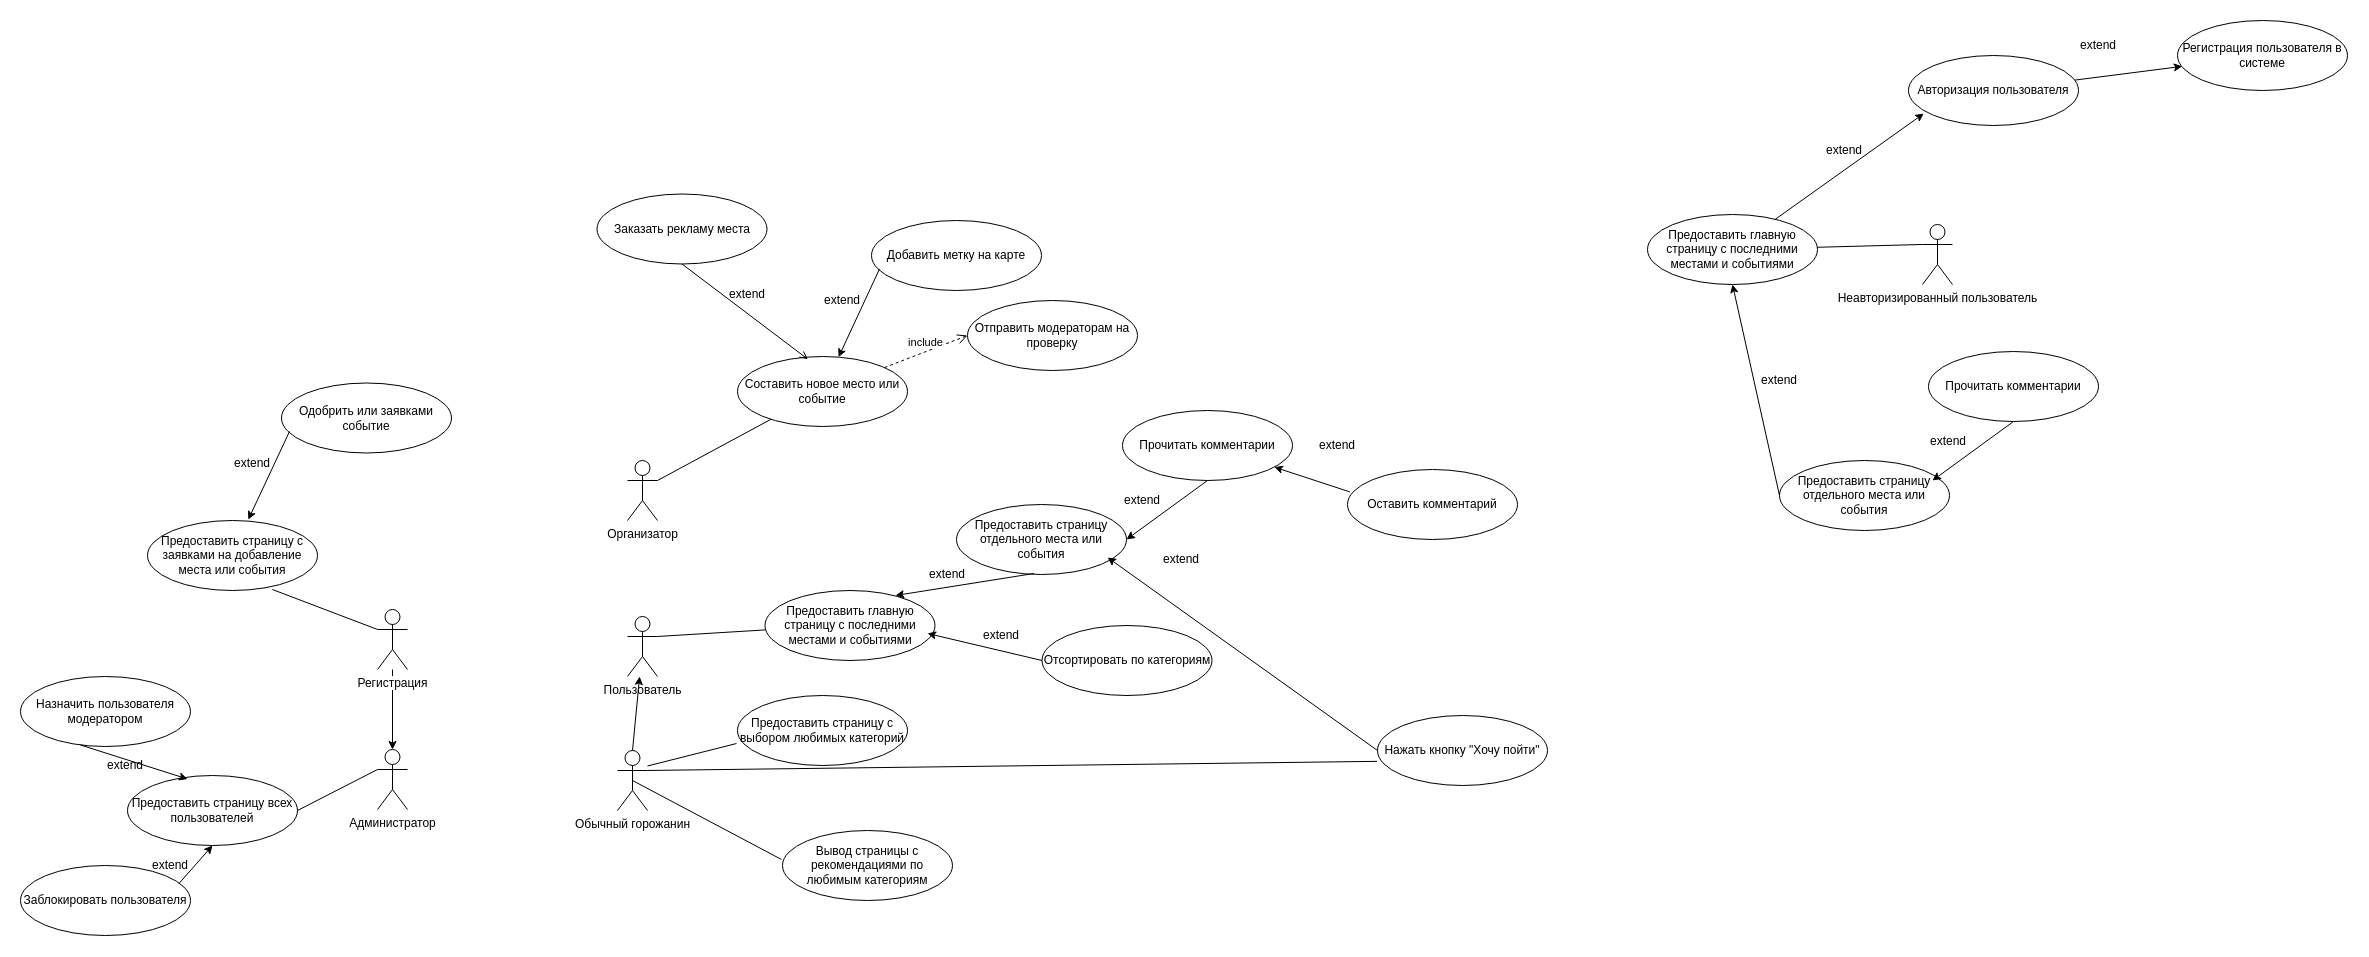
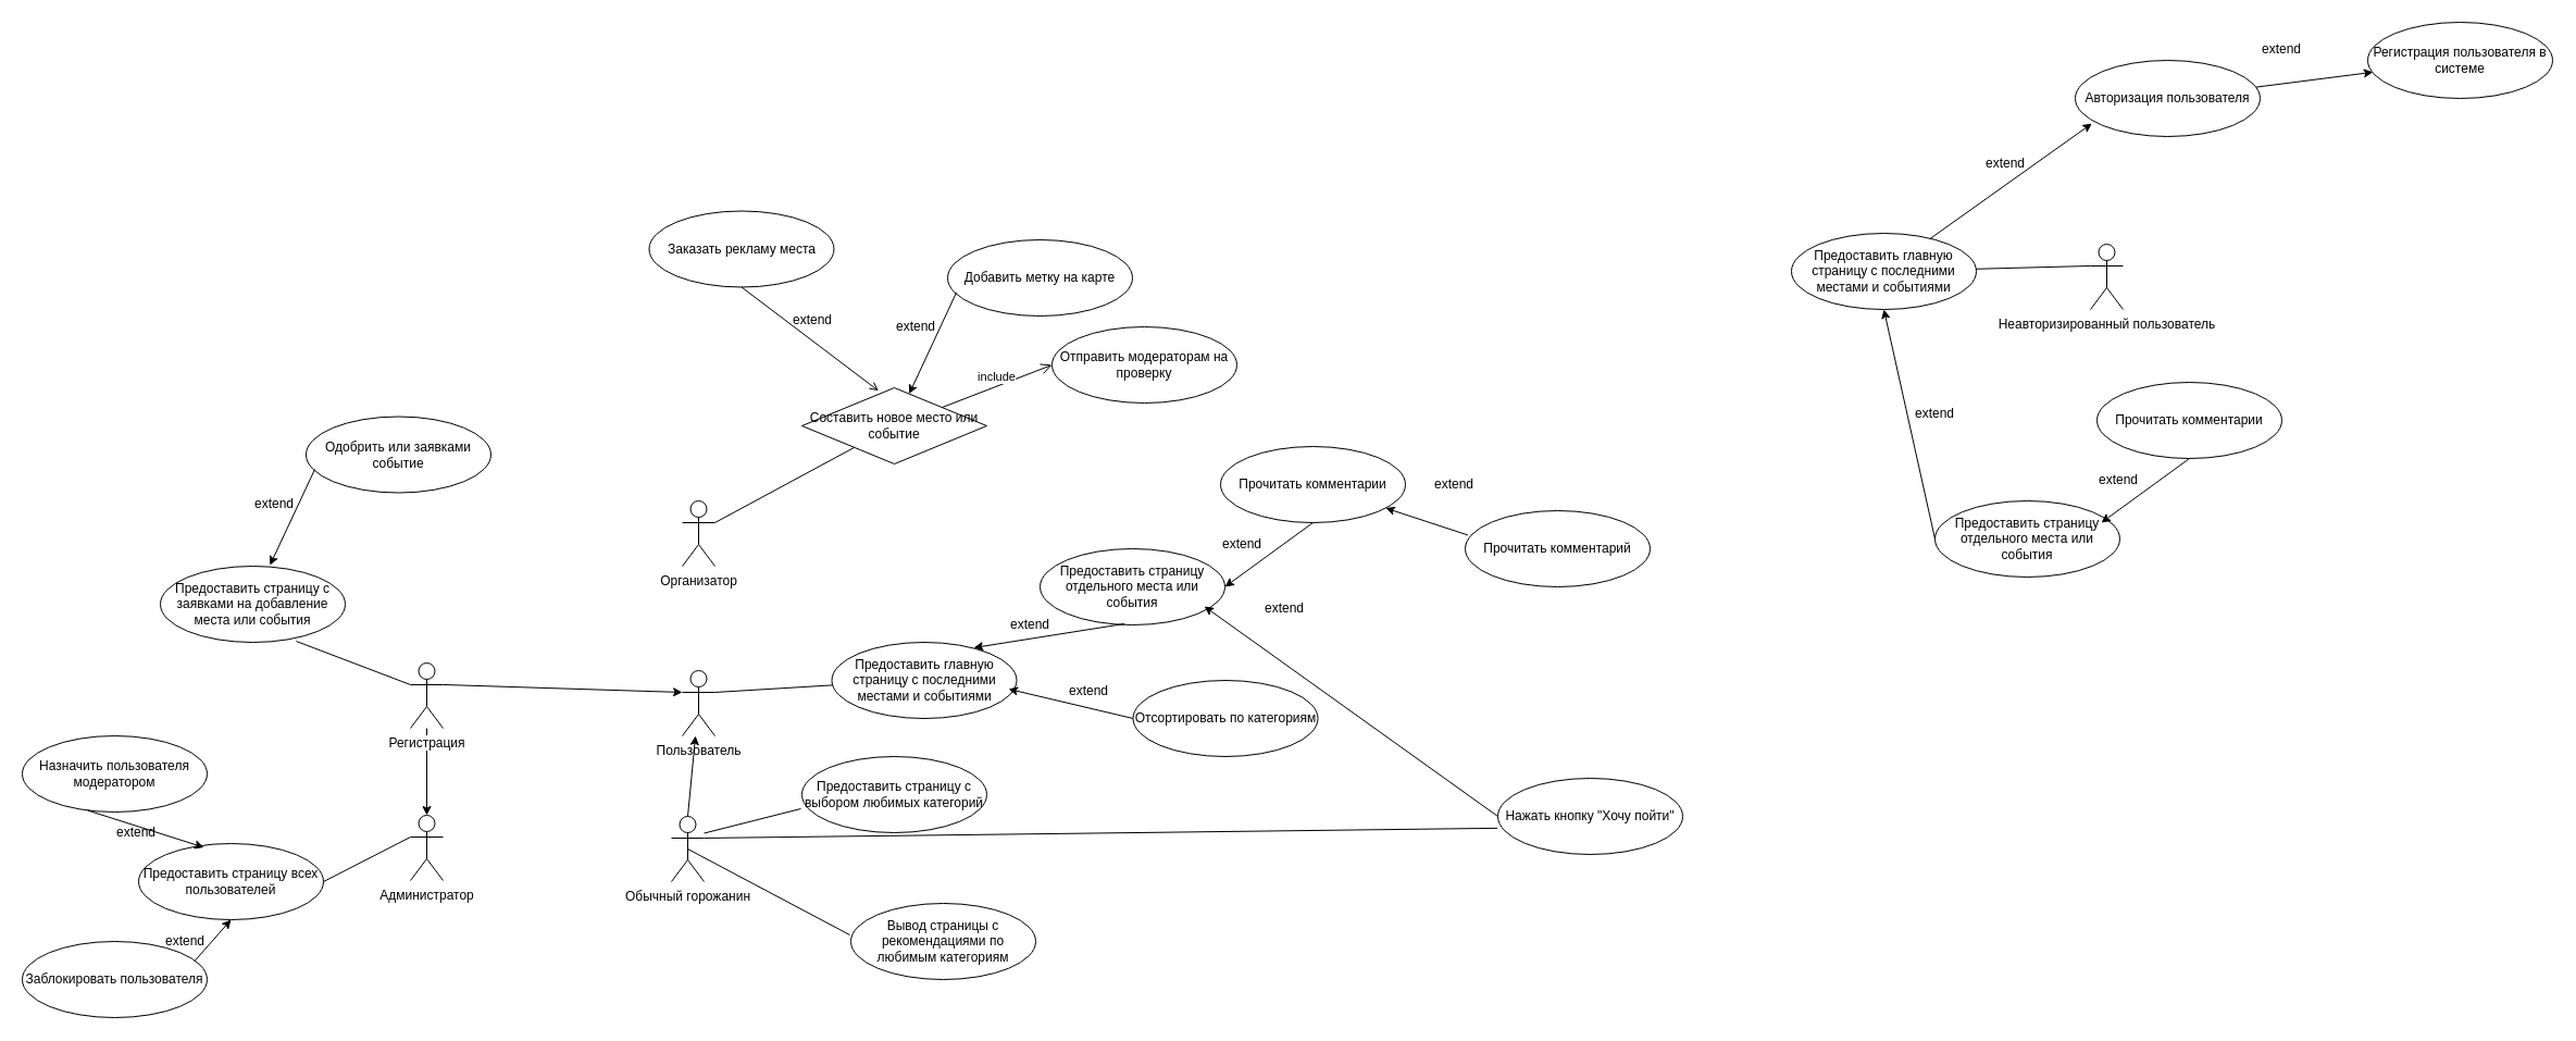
- <mxCell id="37" value="include" style="html=1;verticalAlign=bottom;endArrow=open;dashed=1;endSize=8;entryX=0;entryY=0.5;entryDx=0;entryDy=0;" parent="1" source="35" edge="1" target="38"><mxGeometry relative="1" as="geometry"><mxPoint x="828.5" y="322" as="sourcePoint" /><mxPoint x="935.5" y="342" as="targetPoint" /></mxGeometry></mxCell>
+ <mxCell id="37" value="include" style="html=1;verticalAlign=bottom;endArrow=open;dashed=0;endSize=8;entryX=0;entryY=0.5;entryDx=0;entryDy=0;" parent="1" source="35" edge="1" target="38"><mxGeometry relative="1" as="geometry"><mxPoint x="828.5" y="322" as="sourcePoint" /><mxPoint x="935.5" y="342" as="targetPoint" /></mxGeometry></mxCell>
- <mxCell id="35" value="Составить новое место или событие" style="ellipse;whiteSpace=wrap;html=1;fillColor=none;" parent="1" vertex="1"><mxGeometry x="737" y="356" width="170" height="70" as="geometry" /></mxCell>
+ <mxCell id="35" value="Составить новое место или событие" style="rhombus;whiteSpace=wrap;html=1;fillColor=none;" parent="1" vertex="1"><mxGeometry x="737" y="356" width="170" height="70" as="geometry" /></mxCell>
- <mxCell id="32" value="Оставить комментарий" style="ellipse;whiteSpace=wrap;html=1;fillColor=none;" parent="1" vertex="1"><mxGeometry x="1347" y="469" width="170" height="70" as="geometry" /></mxCell>
+ <mxCell id="32" value="Прочитать комментарий" style="ellipse;whiteSpace=wrap;html=1;fillColor=none;" parent="1" vertex="1"><mxGeometry x="1347" y="469" width="170" height="70" as="geometry" /></mxCell>
+ <mxCell id="52" value="" style="endArrow=classic;html=1;exitX=1;exitY=0.333;exitDx=0;exitDy=0;exitPerimeter=0;entryX=0;entryY=0.333;entryDx=0;entryDy=0;entryPerimeter=0;" edge="1" parent="1" source="50" target="2"><mxGeometry width="50" height="50" relative="1" as="geometry"><mxPoint x="642" y="760" as="sourcePoint" /><mxPoint x="649.115" y="686" as="targetPoint" /></mxGeometry></mxCell>
